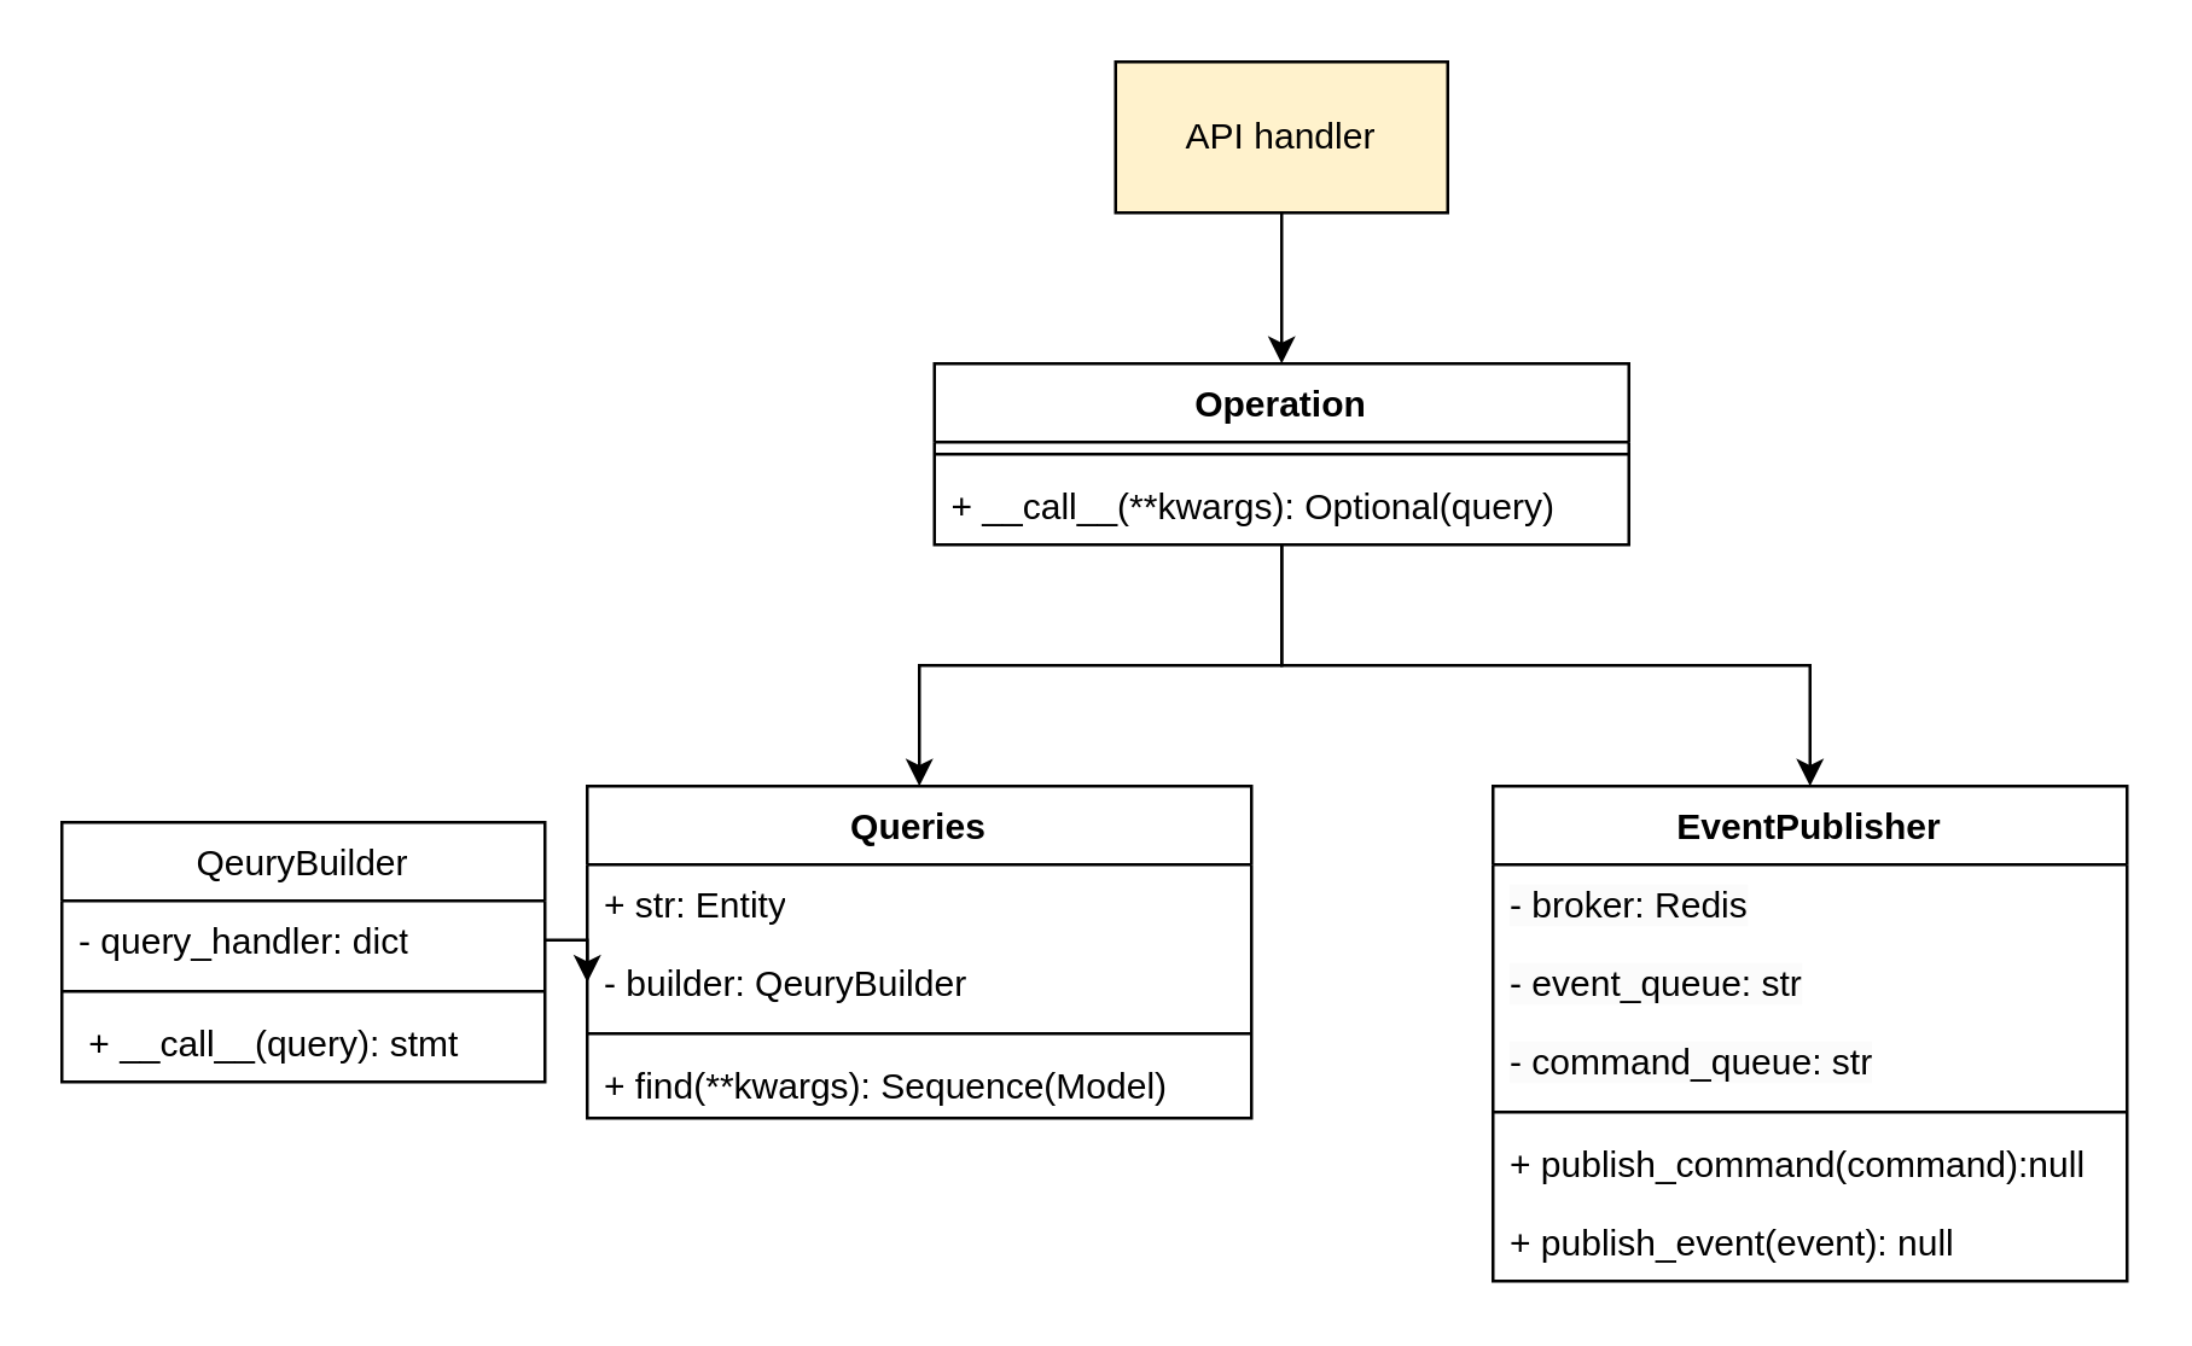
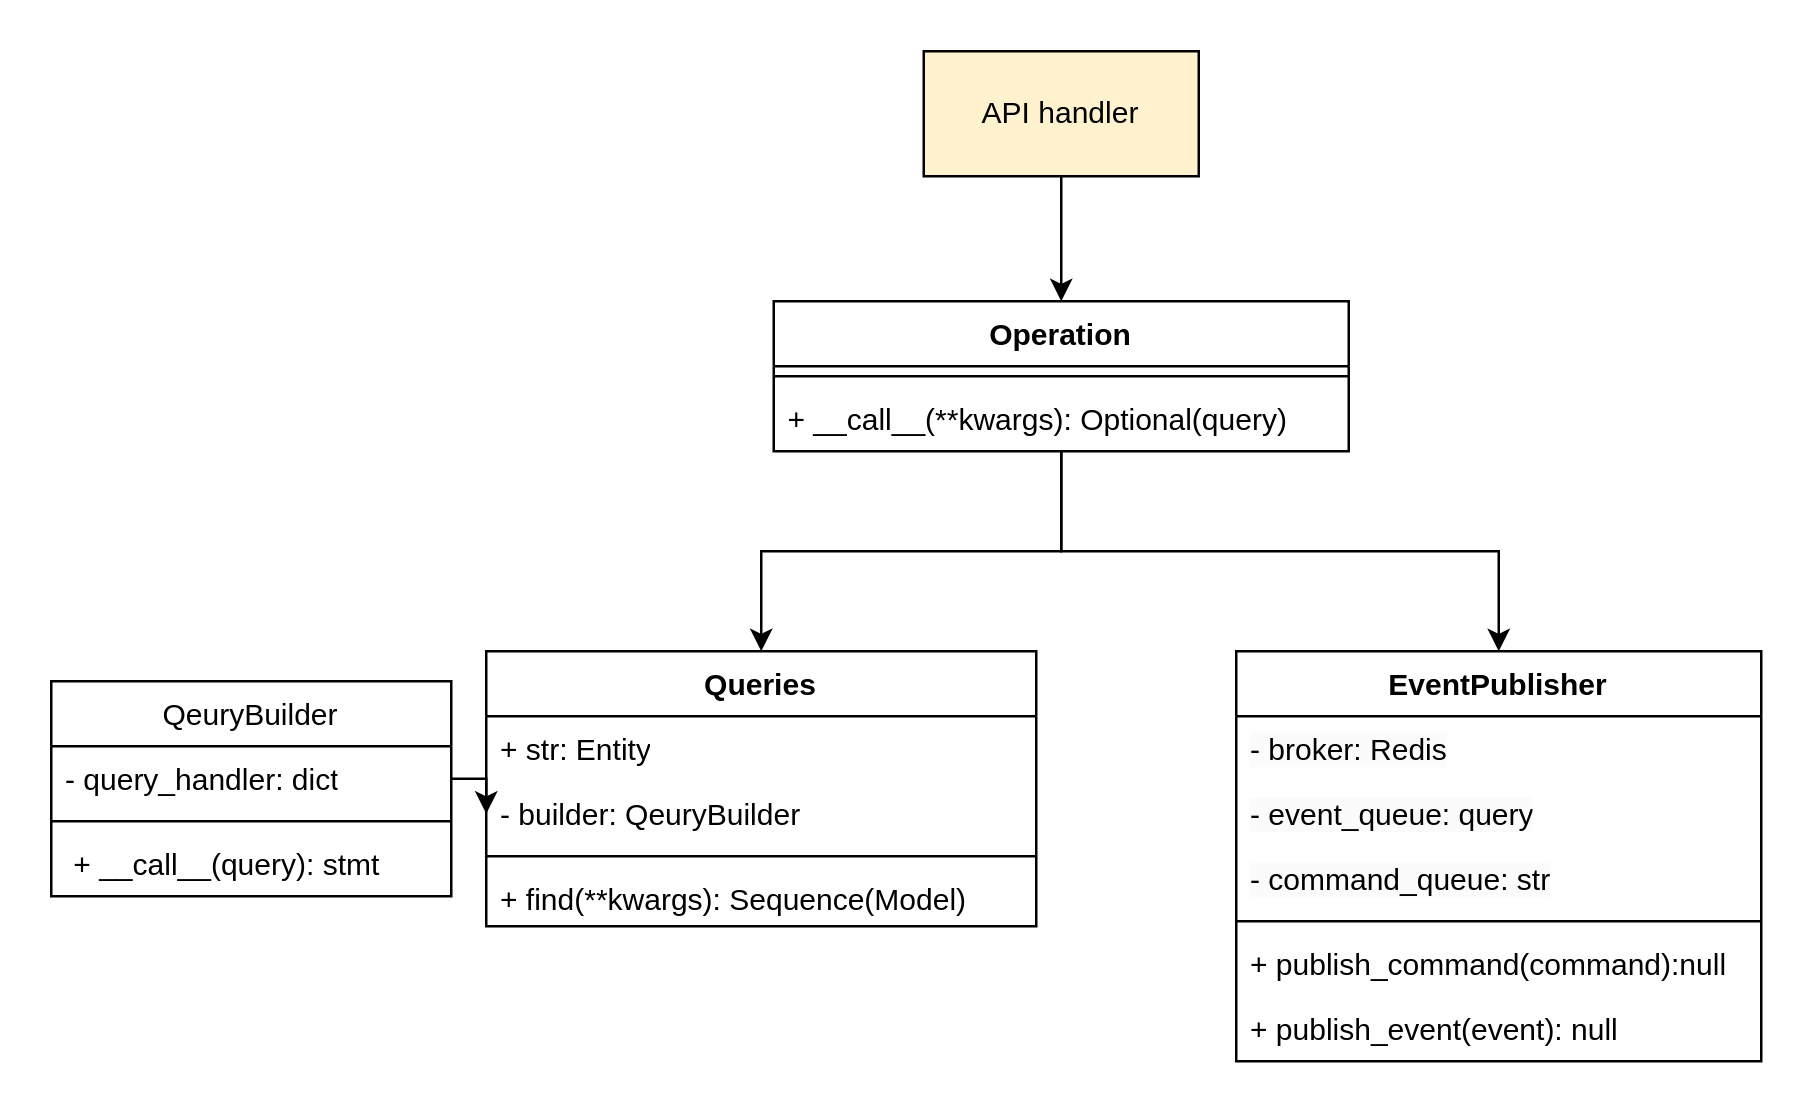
- <mxCell id="4" value="&lt;span style=&quot;color: rgb(0, 0, 0); font-family: Helvetica; font-size: 12px; font-style: normal; font-variant-ligatures: normal; font-variant-caps: normal; font-weight: 400; letter-spacing: normal; orphans: 2; text-align: left; text-indent: 0px; text-transform: none; widows: 2; word-spacing: 0px; -webkit-text-stroke-width: 0px; white-space: normal; background-color: rgb(251, 251, 251); text-decoration-thickness: initial; text-decoration-style: initial; text-decoration-color: initial; float: none; display: inline !important;&quot;&gt;- event_queue: str&lt;/span&gt;" style="text;strokeColor=none;fillColor=none;align=left;verticalAlign=top;spacingLeft=4;spacingRight=4;overflow=hidden;rotatable=0;points=[[0,0.5],[1,0.5]];portConstraint=eastwest;whiteSpace=wrap;html=1;" parent="2" vertex="1"><mxGeometry y="52" width="210" height="26" as="geometry" /></mxCell>
+ <mxCell id="4" value="&lt;span style=&quot;color: rgb(0, 0, 0); font-family: Helvetica; font-size: 12px; font-style: normal; font-variant-ligatures: normal; font-variant-caps: normal; font-weight: 400; letter-spacing: normal; orphans: 2; text-align: left; text-indent: 0px; text-transform: none; widows: 2; word-spacing: 0px; -webkit-text-stroke-width: 0px; white-space: normal; background-color: rgb(251, 251, 251); text-decoration-thickness: initial; text-decoration-style: initial; text-decoration-color: initial; float: none; display: inline !important;&quot;&gt;- event_queue: query&lt;/span&gt;" style="text;strokeColor=none;fillColor=none;align=left;verticalAlign=top;spacingLeft=4;spacingRight=4;overflow=hidden;rotatable=0;points=[[0,0.5],[1,0.5]];portConstraint=eastwest;whiteSpace=wrap;html=1;" parent="2" vertex="1"><mxGeometry y="52" width="210" height="26" as="geometry" /></mxCell>
